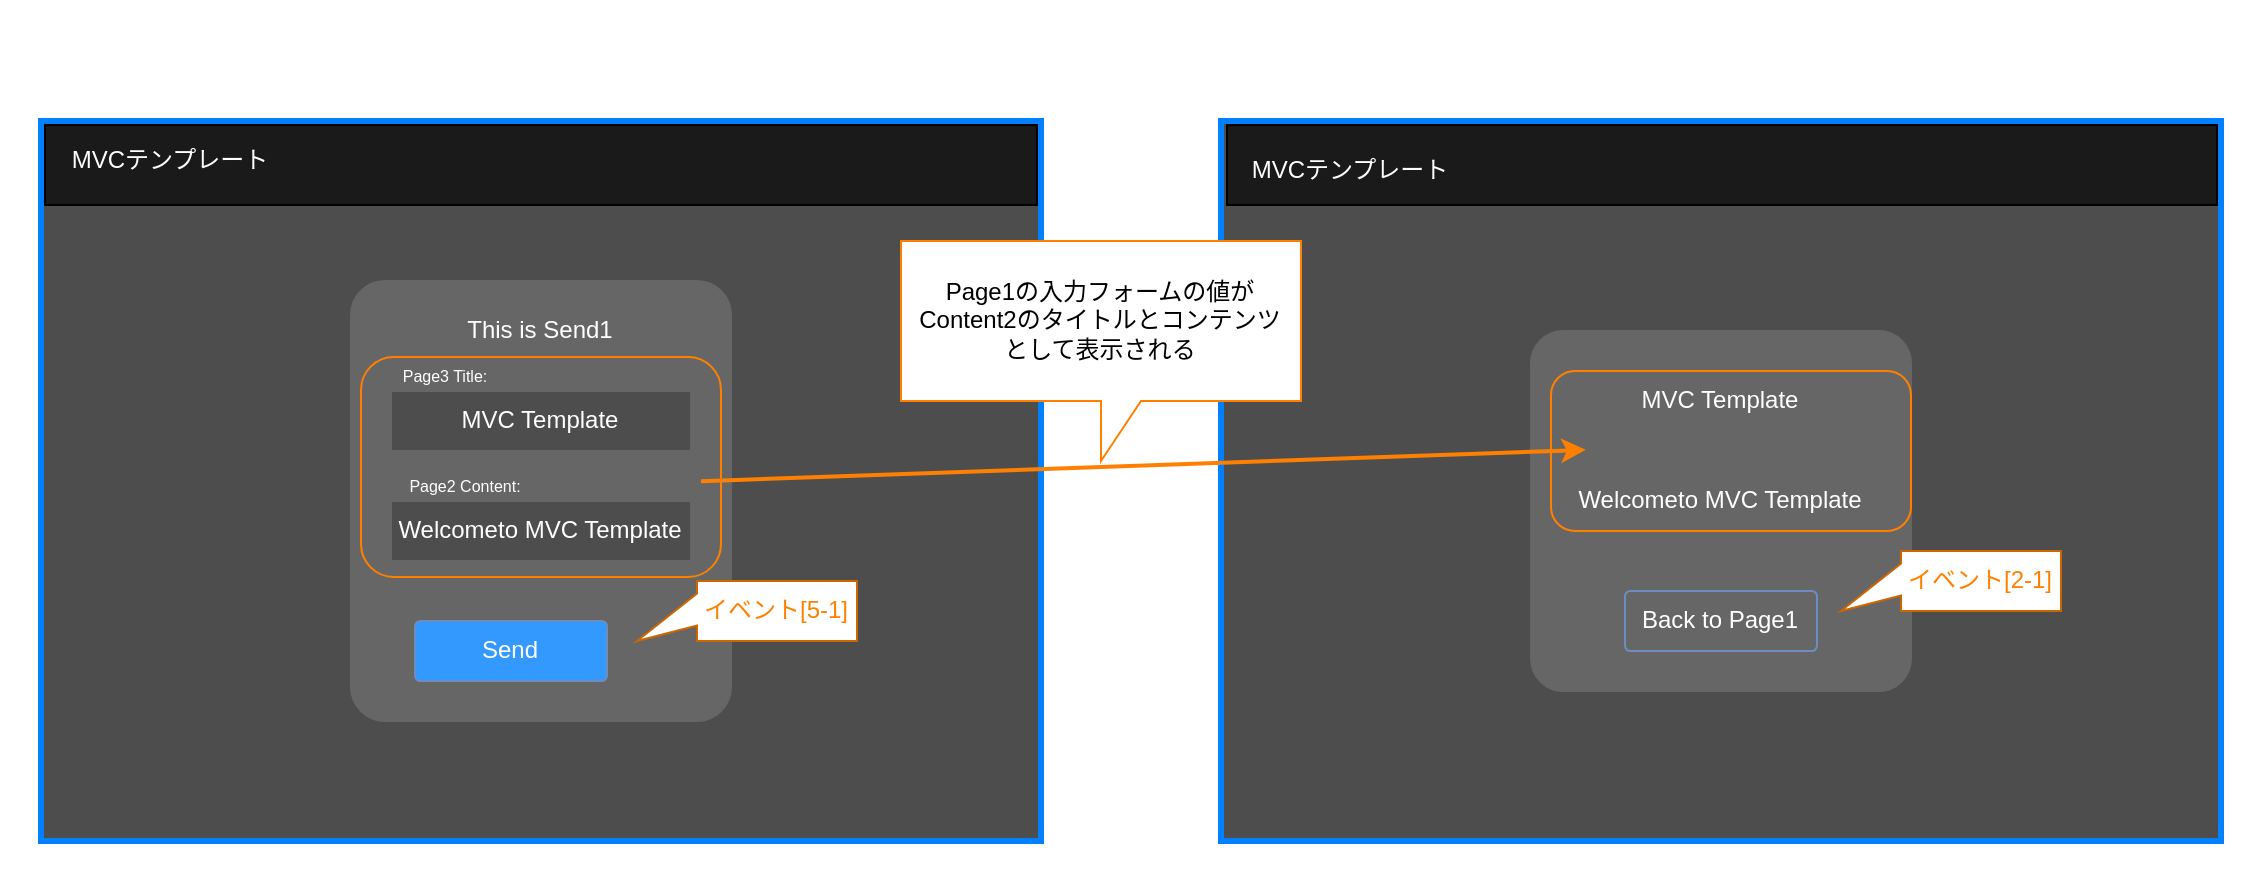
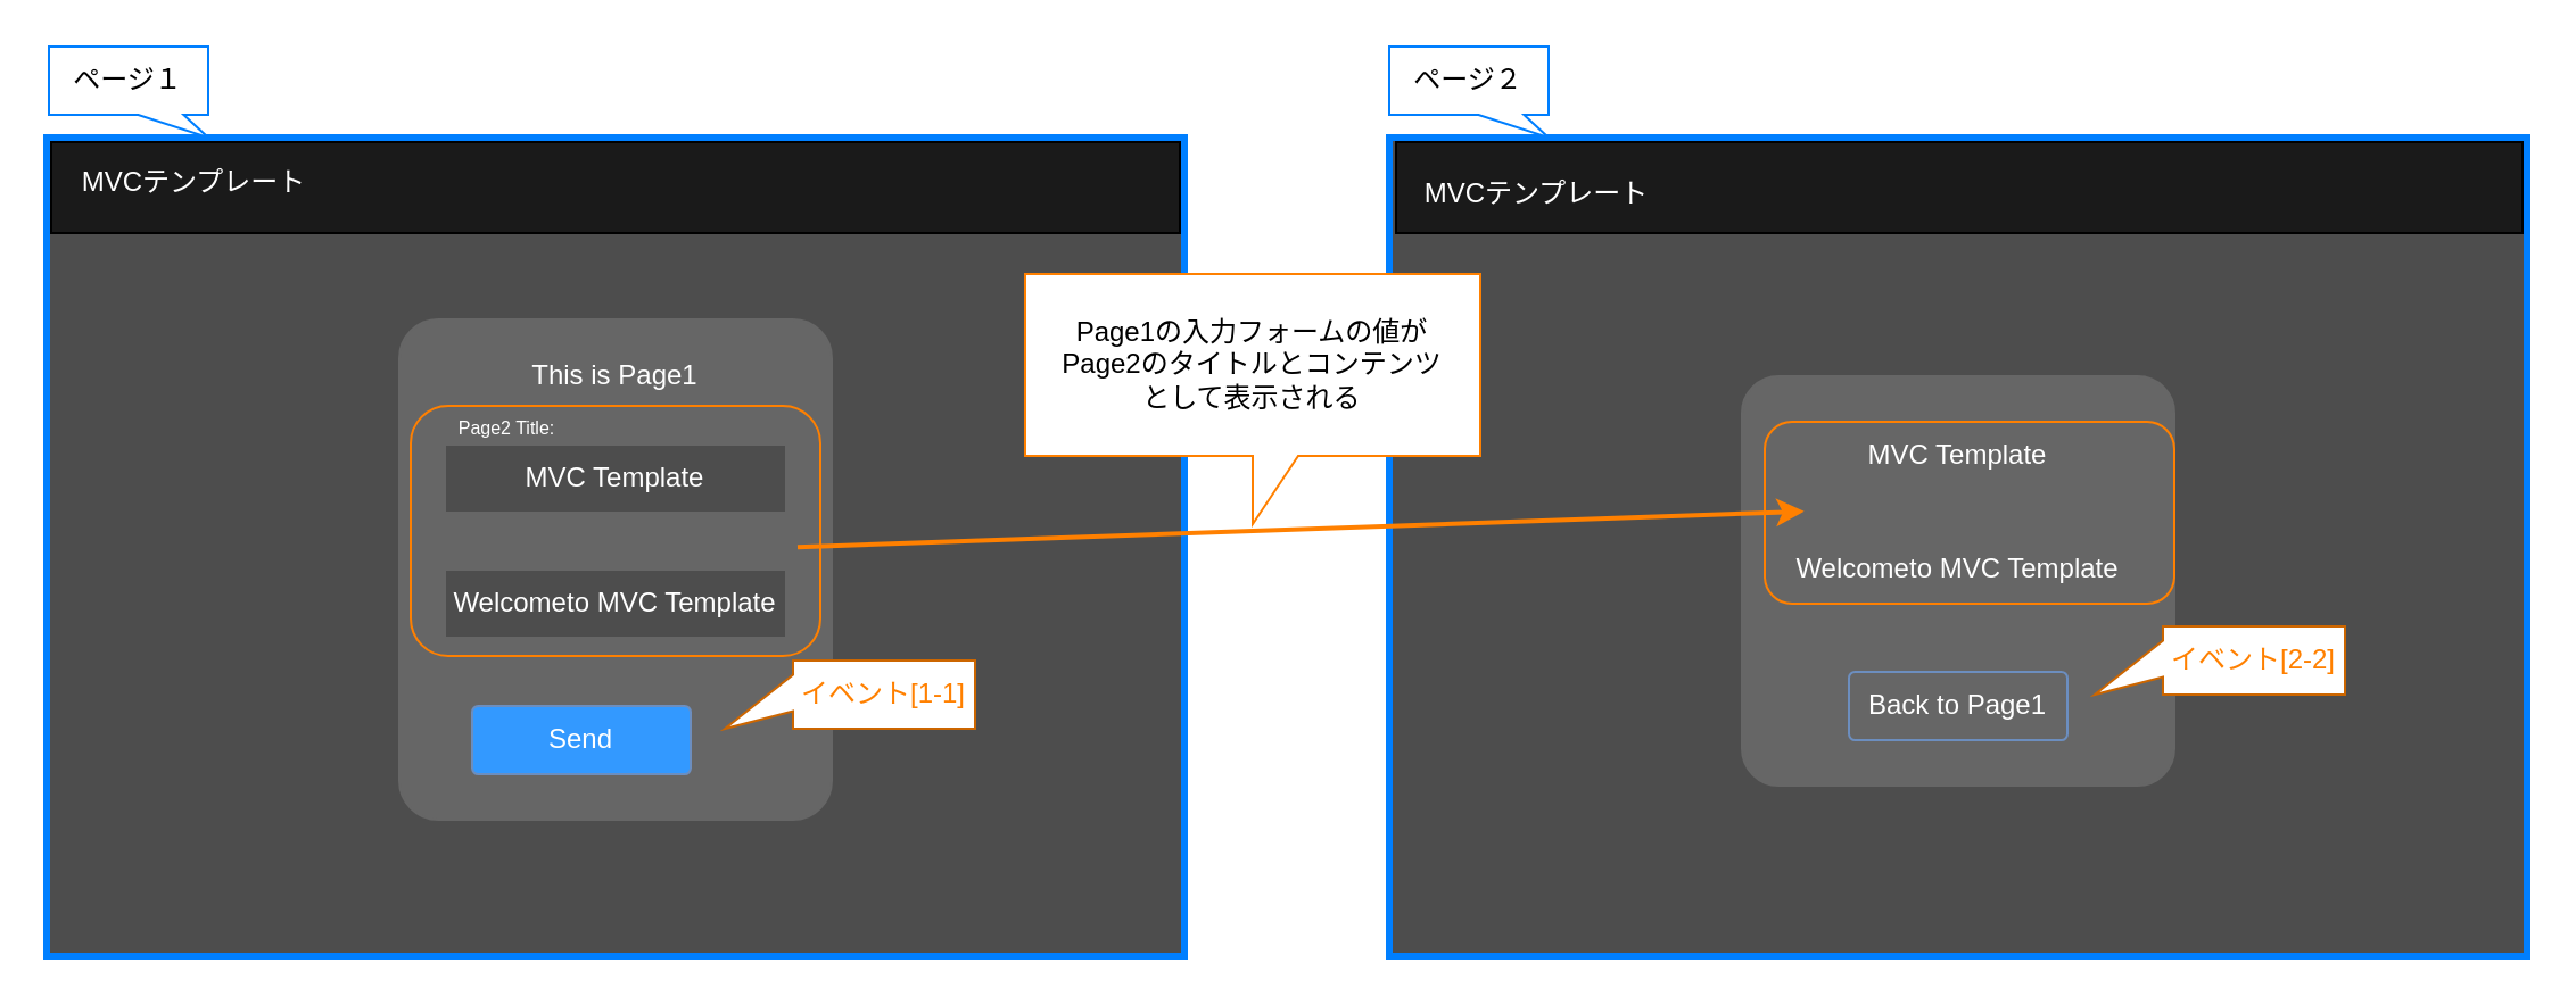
+ <mxCell id="25" value="ページ１" style="shape=callout;whiteSpace=wrap;html=1;perimeter=calloutPerimeter;strokeColor=#007FFF;strokeWidth=1;size=10;position=0.56;base=20;position2=1;" vertex="1" parent="1"><mxGeometry x="21" y="20" width="70" height="40" as="geometry" /></mxCell>
+ <mxCell id="26" value="ページ２" style="shape=callout;whiteSpace=wrap;html=1;perimeter=calloutPerimeter;strokeColor=#007FFF;strokeWidth=1;size=10;position=0.56;base=20;position2=1;" vertex="1" parent="1"><mxGeometry x="610" y="20" width="70" height="40" as="geometry" /></mxCell>
- <mxCell id="24" value="Page1の入力フォームの値が&lt;br&gt;Content2のタイトルとコンテンツ&lt;br&gt;として表示される" style="shape=callout;whiteSpace=wrap;html=1;perimeter=calloutPerimeter;strokeColor=#FF8000;fillColor=default;" parent="1" vertex="1"><mxGeometry x="450" y="120" width="200" height="110" as="geometry" /></mxCell>
+ <mxCell id="24" value="Page1の入力フォームの値が&lt;br&gt;Page2のタイトルとコンテンツ&lt;br&gt;として表示される" style="shape=callout;whiteSpace=wrap;html=1;perimeter=calloutPerimeter;strokeColor=#FF8000;fillColor=default;" parent="1" vertex="1"><mxGeometry x="450" y="120" width="200" height="110" as="geometry" /></mxCell>
- <mxCell id="11" value="&lt;font color=&quot;#ffffff&quot;&gt;This is Send1&lt;/font&gt;" style="text;html=1;strokeColor=none;fillColor=none;align=center;verticalAlign=middle;whiteSpace=wrap;rounded=0;" parent="1" vertex="1"><mxGeometry x="205" y="150" width="130" height="30" as="geometry" /></mxCell>
+ <mxCell id="11" value="&lt;font color=&quot;#ffffff&quot;&gt;This is Page1&lt;/font&gt;" style="text;html=1;strokeColor=none;fillColor=none;align=center;verticalAlign=middle;whiteSpace=wrap;rounded=0;" parent="1" vertex="1"><mxGeometry x="205" y="150" width="130" height="30" as="geometry" /></mxCell>
- <mxCell id="7" value="&lt;font color=&quot;#ffffff&quot; style=&quot;font-size: 8px;&quot;&gt;Page3 Title:&lt;/font&gt;" style="text;html=1;strokeColor=none;fillColor=none;align=center;verticalAlign=middle;whiteSpace=wrap;rounded=0;fontSize=9;" parent="1" vertex="1"><mxGeometry x="195" y="180" width="55" height="15" as="geometry" /></mxCell>
+ <mxCell id="7" value="&lt;font color=&quot;#ffffff&quot; style=&quot;font-size: 8px;&quot;&gt;Page2 Title:&lt;/font&gt;" style="text;html=1;strokeColor=none;fillColor=none;align=center;verticalAlign=middle;whiteSpace=wrap;rounded=0;fontSize=9;" parent="1" vertex="1"><mxGeometry x="195" y="180" width="55" height="15" as="geometry" /></mxCell>
- <mxCell id="12" value="&lt;font color=&quot;#ffffff&quot; style=&quot;font-size: 8px;&quot;&gt;Page2 Content:&lt;/font&gt;" style="text;html=1;strokeColor=none;fillColor=none;align=center;verticalAlign=middle;whiteSpace=wrap;rounded=0;fontSize=9;" parent="1" vertex="1"><mxGeometry x="195" y="235" width="75" height="15" as="geometry" /></mxCell>
- <mxCell id="20" value="イベント[2-1]" style="shape=callout;whiteSpace=wrap;html=1;perimeter=calloutPerimeter;direction=south;position2=1;base=16;size=30;position=0.21;fillColor=default;fontColor=#FF8000;strokeColor=#CC6600;" parent="1" vertex="1"><mxGeometry x="920" y="275" width="110" height="30" as="geometry" /></mxCell>
+ <mxCell id="20" value="イベント[2-2]" style="shape=callout;whiteSpace=wrap;html=1;perimeter=calloutPerimeter;direction=south;position2=1;base=16;size=30;position=0.21;fillColor=default;fontColor=#FF8000;strokeColor=#CC6600;" parent="1" vertex="1"><mxGeometry x="920" y="275" width="110" height="30" as="geometry" /></mxCell>
- <mxCell id="10" value="イベント[5-1]" style="shape=callout;whiteSpace=wrap;html=1;perimeter=calloutPerimeter;direction=south;position2=1;base=16;size=30;position=0.21;fillColor=default;fontColor=#FF8000;strokeColor=#CC6600;" parent="1" vertex="1"><mxGeometry x="318" y="290" width="110" height="30" as="geometry" /></mxCell>
+ <mxCell id="10" value="イベント[1-1]" style="shape=callout;whiteSpace=wrap;html=1;perimeter=calloutPerimeter;direction=south;position2=1;base=16;size=30;position=0.21;fillColor=default;fontColor=#FF8000;strokeColor=#CC6600;" parent="1" vertex="1"><mxGeometry x="318" y="290" width="110" height="30" as="geometry" /></mxCell>
